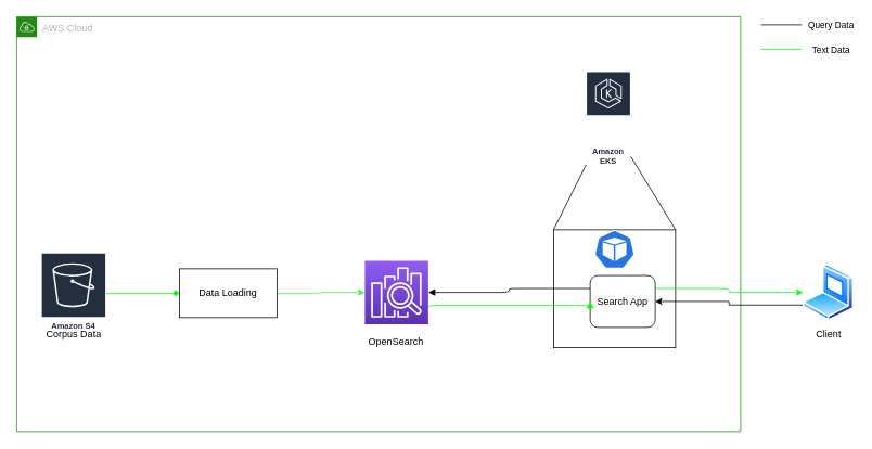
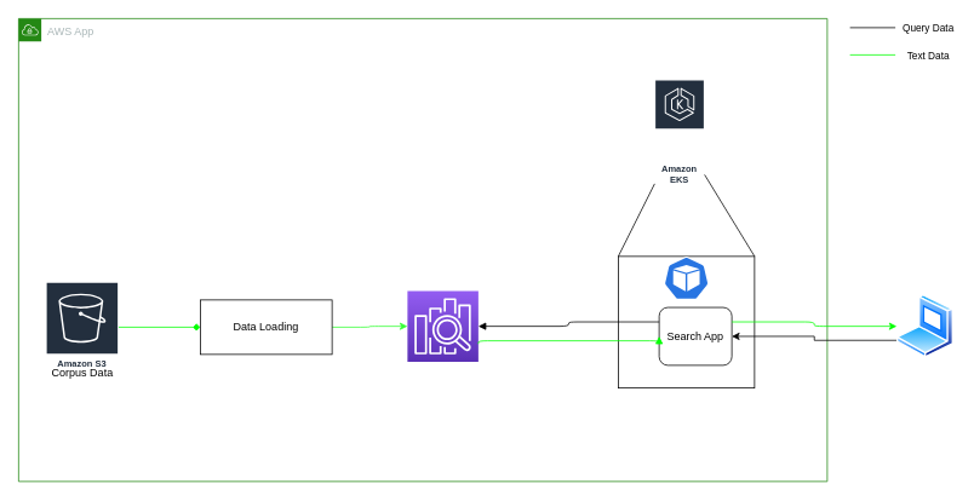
- <mxCell id="2" value="AWS Cloud" style="points=[[0,0],[0.25,0],[0.5,0],[0.75,0],[1,0],[1,0.25],[1,0.5],[1,0.75],[1,1],[0.75,1],[0.5,1],[0.25,1],[0,1],[0,0.75],[0,0.5],[0,0.25]];outlineConnect=0;gradientColor=none;html=1;whiteSpace=wrap;fontSize=12;fontStyle=0;container=1;pointerEvents=0;collapsible=0;recursiveResize=0;shape=mxgraph.aws4.group;grIcon=mxgraph.aws4.group_vpc;strokeColor=#248814;fillColor=none;verticalAlign=top;align=left;spacingLeft=30;fontColor=#AAB7B8;dashed=0;" parent="1" vertex="1"><mxGeometry x="20" y="20" width="890" height="510" as="geometry" /></mxCell>
+ <mxCell id="2" value="AWS App" style="points=[[0,0],[0.25,0],[0.5,0],[0.75,0],[1,0],[1,0.25],[1,0.5],[1,0.75],[1,1],[0.75,1],[0.5,1],[0.25,1],[0,1],[0,0.75],[0,0.5],[0,0.25]];outlineConnect=0;gradientColor=none;html=1;whiteSpace=wrap;fontSize=12;fontStyle=0;container=1;pointerEvents=0;collapsible=0;recursiveResize=0;shape=mxgraph.aws4.group;grIcon=mxgraph.aws4.group_vpc;strokeColor=#248814;fillColor=none;verticalAlign=top;align=left;spacingLeft=30;fontColor=#AAB7B8;dashed=0;" parent="1" vertex="1"><mxGeometry x="20" y="20" width="890" height="510" as="geometry" /></mxCell>
- <mxCell id="16" value="Data Loading" style="rounded=0;whiteSpace=wrap;html=1;" parent="2" vertex="1"><mxGeometry x="200" y="310" width="120" height="60" as="geometry" /></mxCell>
+ <mxCell id="16" value="Data Loading" style="rounded=0;whiteSpace=wrap;html=1;" parent="2" vertex="1"><mxGeometry x="200" y="310" width="145" height="60" as="geometry" /></mxCell>
- <mxCell id="5" value="Amazon S4" style="sketch=0;outlineConnect=0;fontColor=#232F3E;gradientColor=none;strokeColor=#ffffff;fillColor=#232F3E;dashed=0;verticalLabelPosition=middle;verticalAlign=bottom;align=center;html=1;whiteSpace=wrap;fontSize=10;fontStyle=1;spacing=3;shape=mxgraph.aws4.productIcon;prIcon=mxgraph.aws4.s3;" parent="2" vertex="1"><mxGeometry x="30" y="290" width="80" height="100" as="geometry" /></mxCell>
+ <mxCell id="5" value="Amazon S3" style="sketch=0;outlineConnect=0;fontColor=#232F3E;gradientColor=none;strokeColor=#ffffff;fillColor=#232F3E;dashed=0;verticalLabelPosition=middle;verticalAlign=bottom;align=center;html=1;whiteSpace=wrap;fontSize=10;fontStyle=1;spacing=3;shape=mxgraph.aws4.productIcon;prIcon=mxgraph.aws4.s3;" parent="2" vertex="1"><mxGeometry x="30" y="290" width="80" height="100" as="geometry" /></mxCell>
- <mxCell id="20" value="Client" style="text;html=1;align=center;verticalAlign=middle;resizable=0;points=[];autosize=1;strokeColor=none;fillColor=none;" parent="1" vertex="1"><mxGeometry x="993" y="400" width="50" height="20" as="geometry" /></mxCell>
- <mxCell id="17" value="OpenSearch" style="text;html=1;align=center;verticalAlign=middle;resizable=0;points=[];autosize=1;strokeColor=none;fillColor=none;" vertex="1" parent="2"><mxGeometry x="426" y="390" width="80" height="20" as="geometry" /></mxCell>
